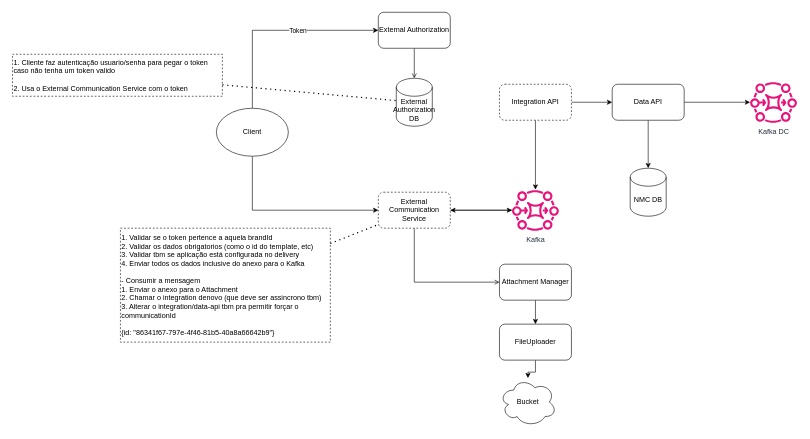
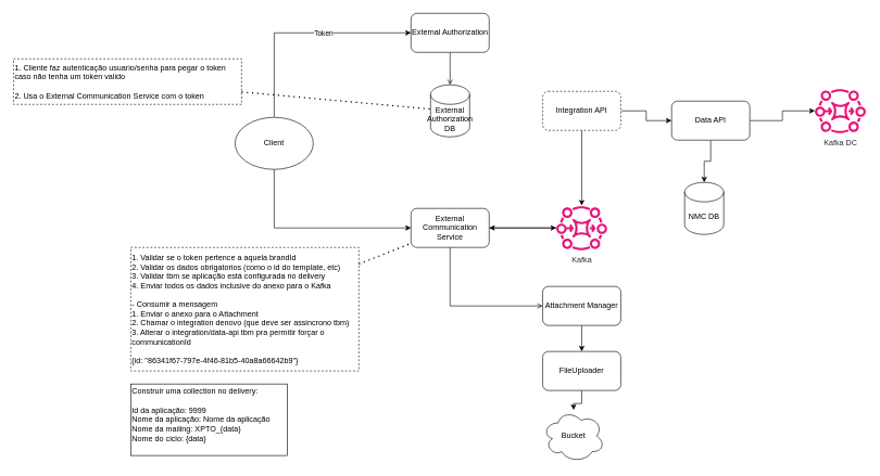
- <mxCell id="4" value="Data API" style="rounded=1;whiteSpace=wrap;html=1;" parent="1" vertex="1"><mxGeometry x="1020" y="140" width="120" height="60" as="geometry" /></mxCell>
+ <mxCell id="4" value="Data API" style="rounded=1;whiteSpace=wrap;html=1;" parent="1" vertex="1"><mxGeometry x="1030" y="155" width="120" height="60" as="geometry" /></mxCell>
- <mxCell id="15" value="External Communication Service" style="rounded=1;whiteSpace=wrap;html=1;dashed=1;" parent="1" vertex="1"><mxGeometry x="630" y="320" width="120" height="60" as="geometry" /></mxCell>
+ <mxCell id="15" value="External Communication Service" style="rounded=1;whiteSpace=wrap;html=1;" parent="1" vertex="1"><mxGeometry x="630" y="320" width="120" height="60" as="geometry" /></mxCell>
+ <mxCell id="31" value="Construir uma collection no delivery:&lt;br&gt;&lt;br&gt;&lt;div&gt;&lt;div&gt;Id da aplicação: 9999&amp;nbsp;&lt;/div&gt;&lt;div&gt;Nome da aplicação: Nome da aplicação&lt;/div&gt;&lt;div&gt;Nome da mailing: XPTO_{data}&lt;/div&gt;&lt;div&gt;Nome do ciclo: {data}&lt;/div&gt;&lt;/div&gt;&lt;div&gt;&lt;br&gt;&lt;/div&gt;" style="text;html=1;align=left;verticalAlign=middle;resizable=0;points=[];autosize=1;strokeColor=default;" vertex="1" parent="1"><mxGeometry x="200" y="590" width="240" height="110" as="geometry" /></mxCell>
